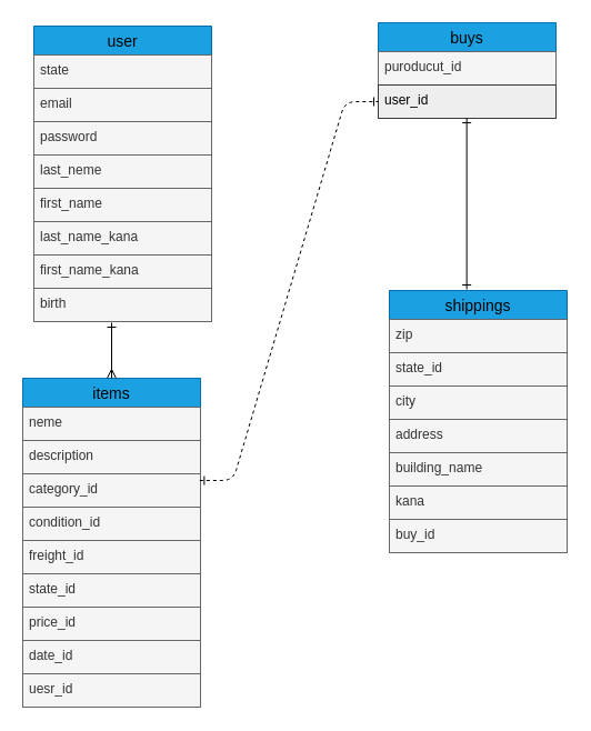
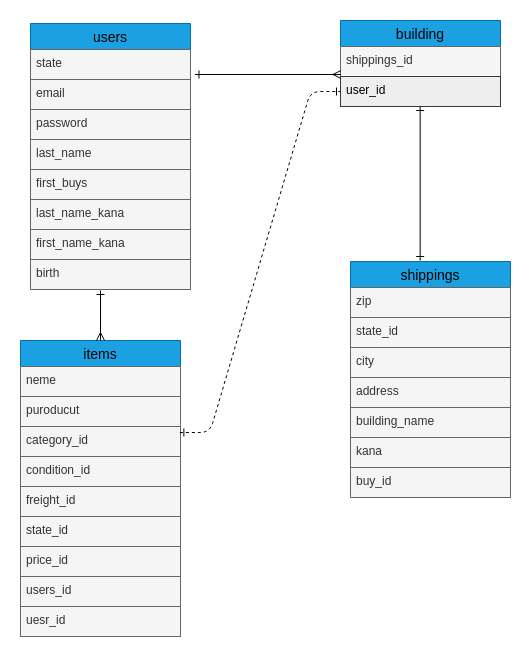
- <mxCell id="11" value="buys" style="swimlane;fontStyle=0;childLayout=stackLayout;horizontal=1;startSize=26;horizontalStack=0;resizeParent=1;resizeParentMax=0;resizeLast=0;collapsible=1;marginBottom=0;align=center;fontSize=14;fillColor=#1ba1e2;fontColor=#000000;strokeColor=#006EAF;" parent="1" vertex="1"><mxGeometry x="340" y="20" width="160" height="86" as="geometry" /></mxCell>
+ <mxCell id="11" value="building" style="swimlane;fontStyle=0;childLayout=stackLayout;horizontal=1;startSize=26;horizontalStack=0;resizeParent=1;resizeParentMax=0;resizeLast=0;collapsible=1;marginBottom=0;align=center;fontSize=14;fillColor=#1ba1e2;fontColor=#000000;strokeColor=#006EAF;" parent="1" vertex="1"><mxGeometry x="340" y="20" width="160" height="86" as="geometry" /></mxCell>
- <mxCell id="2" value="user" style="swimlane;fontStyle=0;childLayout=stackLayout;horizontal=1;startSize=26;horizontalStack=0;resizeParent=1;resizeParentMax=0;resizeLast=0;collapsible=1;marginBottom=0;align=center;fontSize=14;strokeColor=#006EAF;fillColor=#1ba1e2;fontColor=#000000;swimlaneFillColor=none;" parent="1" vertex="1"><mxGeometry x="30" y="23" width="160" height="266" as="geometry" /></mxCell>
+ <mxCell id="2" value="users" style="swimlane;fontStyle=0;childLayout=stackLayout;horizontal=1;startSize=26;horizontalStack=0;resizeParent=1;resizeParentMax=0;resizeLast=0;collapsible=1;marginBottom=0;align=center;fontSize=14;strokeColor=#006EAF;fillColor=#1ba1e2;fontColor=#000000;swimlaneFillColor=none;" parent="1" vertex="1"><mxGeometry x="30" y="23" width="160" height="266" as="geometry" /></mxCell>
- <mxCell id="12" value="puroducut_id" style="text;strokeColor=#666666;fillColor=#f5f5f5;spacingLeft=4;spacingRight=4;overflow=hidden;rotatable=0;points=[[0,0.5],[1,0.5]];portConstraint=eastwest;fontSize=12;fontColor=#333333;" parent="11" vertex="1"><mxGeometry y="26" width="160" height="30" as="geometry" /></mxCell>
+ <mxCell id="12" value="shippings_id" style="text;strokeColor=#666666;fillColor=#f5f5f5;spacingLeft=4;spacingRight=4;overflow=hidden;rotatable=0;points=[[0,0.5],[1,0.5]];portConstraint=eastwest;fontSize=12;fontColor=#333333;" parent="11" vertex="1"><mxGeometry y="26" width="160" height="30" as="geometry" /></mxCell>
+ <mxCell id="33" value="" style="endArrow=ERone;html=1;rounded=0;startArrow=ERmany;startFill=0;exitX=0.003;exitY=-0.067;exitDx=0;exitDy=0;endFill=0;exitPerimeter=0;entryX=1.028;entryY=0.833;entryDx=0;entryDy=0;entryPerimeter=0;fontColor=#000000;strokeColor=#000000;" parent="1" source="13" target="3" edge="1"><mxGeometry relative="1" as="geometry"><mxPoint x="100" y="200" as="sourcePoint" /><mxPoint x="100" y="70" as="targetPoint" /></mxGeometry></mxCell>
- <mxCell id="6" value="last_neme   &#10;" style="text;strokeColor=#666666;fillColor=#f5f5f5;spacingLeft=4;spacingRight=4;overflow=hidden;rotatable=0;points=[[0,0.5],[1,0.5]];portConstraint=eastwest;fontSize=12;fontColor=#333333;" parent="2" vertex="1"><mxGeometry y="116" width="160" height="30" as="geometry" /></mxCell>
+ <mxCell id="6" value="last_name   &#10;" style="text;strokeColor=#666666;fillColor=#f5f5f5;spacingLeft=4;spacingRight=4;overflow=hidden;rotatable=0;points=[[0,0.5],[1,0.5]];portConstraint=eastwest;fontSize=12;fontColor=#333333;" parent="2" vertex="1"><mxGeometry y="116" width="160" height="30" as="geometry" /></mxCell>
- <mxCell id="7" value="first_name" style="text;strokeColor=#666666;fillColor=#f5f5f5;spacingLeft=4;spacingRight=4;overflow=hidden;rotatable=0;points=[[0,0.5],[1,0.5]];portConstraint=eastwest;fontSize=12;fontColor=#333333;" parent="2" vertex="1"><mxGeometry y="146" width="160" height="30" as="geometry" /></mxCell>
+ <mxCell id="7" value="first_buys" style="text;strokeColor=#666666;fillColor=#f5f5f5;spacingLeft=4;spacingRight=4;overflow=hidden;rotatable=0;points=[[0,0.5],[1,0.5]];portConstraint=eastwest;fontSize=12;fontColor=#333333;" parent="2" vertex="1"><mxGeometry y="146" width="160" height="30" as="geometry" /></mxCell>
- <mxCell id="16" value="description" style="text;strokeColor=#666666;fillColor=#f5f5f5;spacingLeft=4;spacingRight=4;overflow=hidden;rotatable=0;points=[[0,0.5],[1,0.5]];portConstraint=eastwest;fontSize=12;fontColor=#333333;" parent="14" vertex="1"><mxGeometry y="56" width="160" height="30" as="geometry" /></mxCell>
+ <mxCell id="16" value="puroducut" style="text;strokeColor=#666666;fillColor=#f5f5f5;spacingLeft=4;spacingRight=4;overflow=hidden;rotatable=0;points=[[0,0.5],[1,0.5]];portConstraint=eastwest;fontSize=12;fontColor=#333333;" parent="14" vertex="1"><mxGeometry y="56" width="160" height="30" as="geometry" /></mxCell>
- <mxCell id="22" value="date_id" style="text;strokeColor=#666666;fillColor=#f5f5f5;spacingLeft=4;spacingRight=4;overflow=hidden;rotatable=0;points=[[0,0.5],[1,0.5]];portConstraint=eastwest;fontSize=12;fontColor=#333333;" vertex="1" parent="14"><mxGeometry y="236" width="160" height="30" as="geometry" /></mxCell>
+ <mxCell id="22" value="users_id" style="text;strokeColor=#666666;fillColor=#f5f5f5;spacingLeft=4;spacingRight=4;overflow=hidden;rotatable=0;points=[[0,0.5],[1,0.5]];portConstraint=eastwest;fontSize=12;fontColor=#333333;" vertex="1" parent="14"><mxGeometry y="236" width="160" height="30" as="geometry" /></mxCell>
